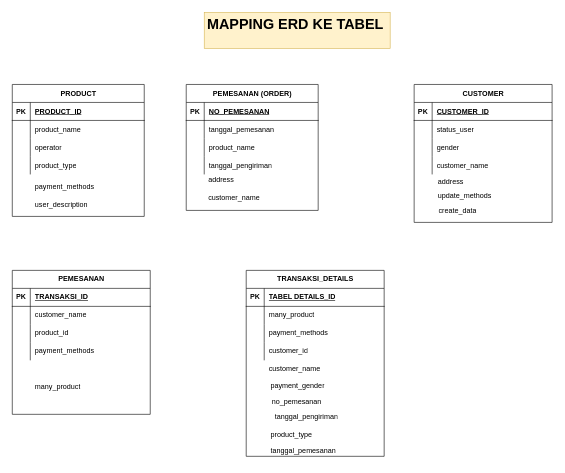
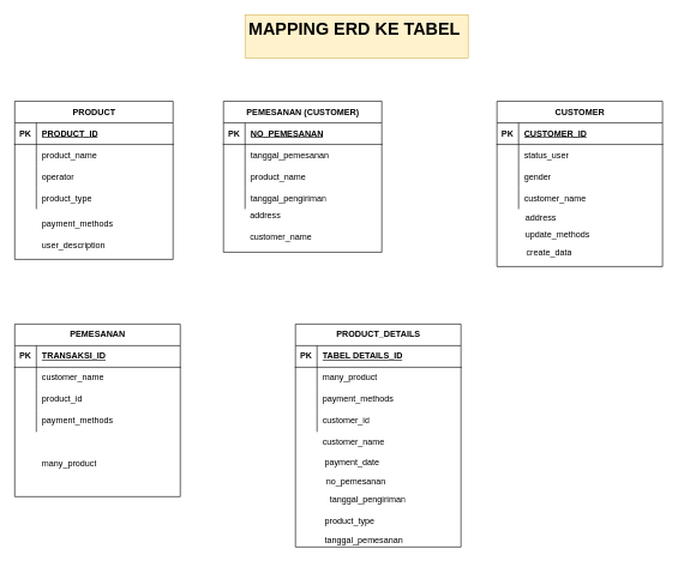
- <mxCell id="18" value="PEMESANAN (ORDER)" style="shape=table;startSize=30;container=1;collapsible=1;childLayout=tableLayout;fixedRows=1;rowLines=0;fontStyle=1;align=center;resizeLast=1;html=1;" vertex="1" parent="1"><mxGeometry x="310" y="140" width="220" height="210" as="geometry" /></mxCell>
+ <mxCell id="18" value="PEMESANAN (CUSTOMER)" style="shape=table;startSize=30;container=1;collapsible=1;childLayout=tableLayout;fixedRows=1;rowLines=0;fontStyle=1;align=center;resizeLast=1;html=1;" vertex="1" parent="1"><mxGeometry x="310" y="140" width="220" height="210" as="geometry" /></mxCell>
- <mxCell id="63" value="TRANSAKSI_DETAILS" style="shape=table;startSize=30;container=1;collapsible=1;childLayout=tableLayout;fixedRows=1;rowLines=0;fontStyle=1;align=center;resizeLast=1;html=1;" vertex="1" parent="1"><mxGeometry x="410" y="450" width="230" height="310" as="geometry" /></mxCell>
+ <mxCell id="63" value="PRODUCT_DETAILS" style="shape=table;startSize=30;container=1;collapsible=1;childLayout=tableLayout;fixedRows=1;rowLines=0;fontStyle=1;align=center;resizeLast=1;html=1;" vertex="1" parent="1"><mxGeometry x="410" y="450" width="230" height="310" as="geometry" /></mxCell>
- <mxCell id="77" value="payment_gender" style="shape=partialRectangle;connectable=0;fillColor=none;top=0;left=0;bottom=0;right=0;align=left;spacingLeft=6;overflow=hidden;whiteSpace=wrap;html=1;" vertex="1" parent="1"><mxGeometry x="443" y="627" width="190" height="30" as="geometry"><mxRectangle width="190" height="30" as="alternateBounds" /></mxGeometry></mxCell>
+ <mxCell id="77" value="payment_date" style="shape=partialRectangle;connectable=0;fillColor=none;top=0;left=0;bottom=0;right=0;align=left;spacingLeft=6;overflow=hidden;whiteSpace=wrap;html=1;" vertex="1" parent="1"><mxGeometry x="443" y="627" width="190" height="30" as="geometry"><mxRectangle width="190" height="30" as="alternateBounds" /></mxGeometry></mxCell>
